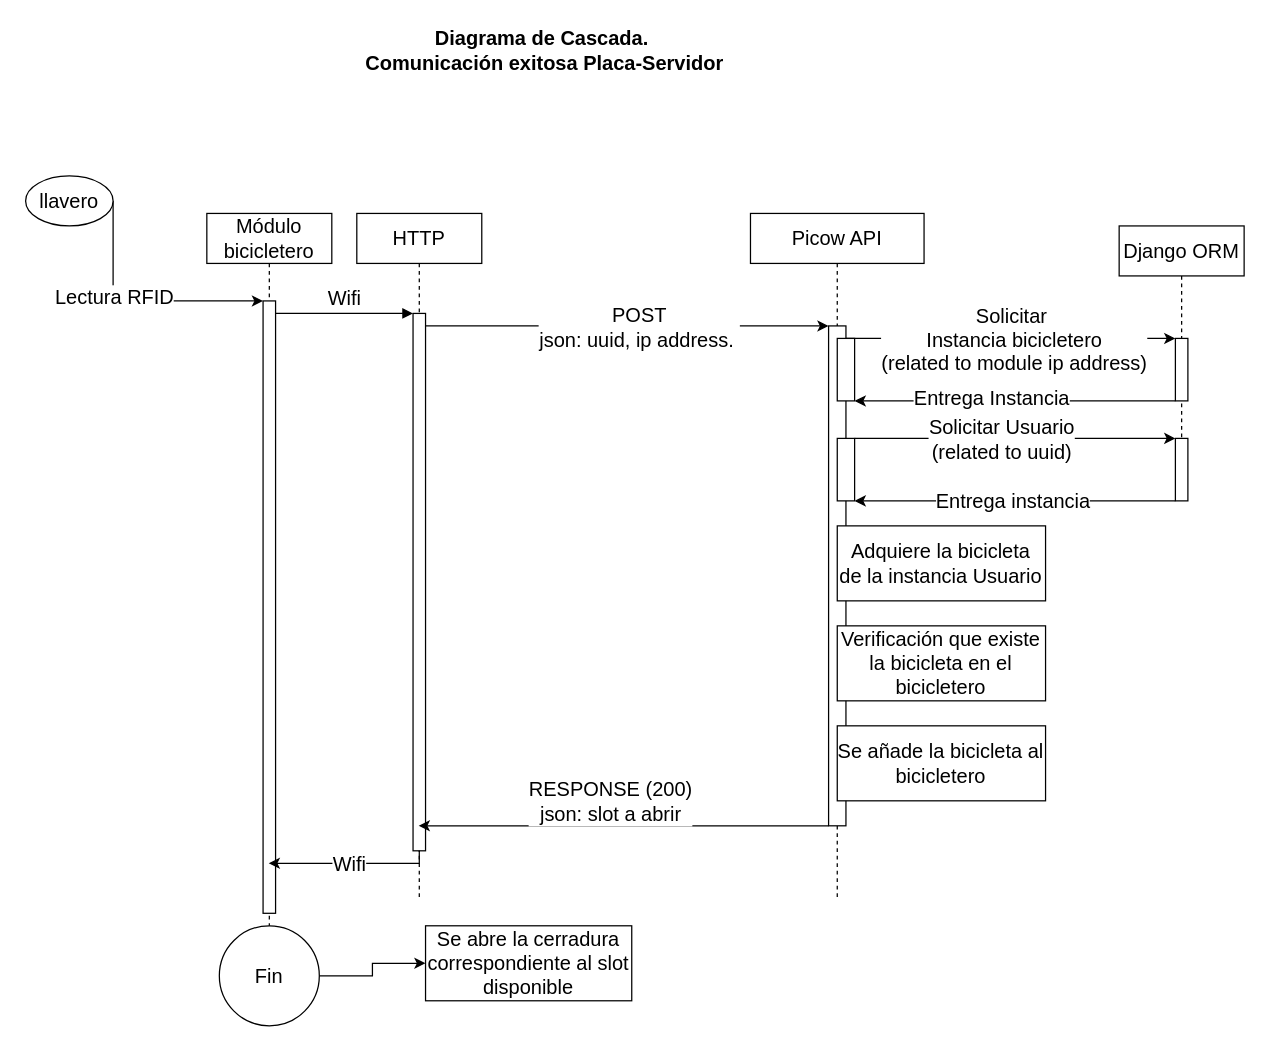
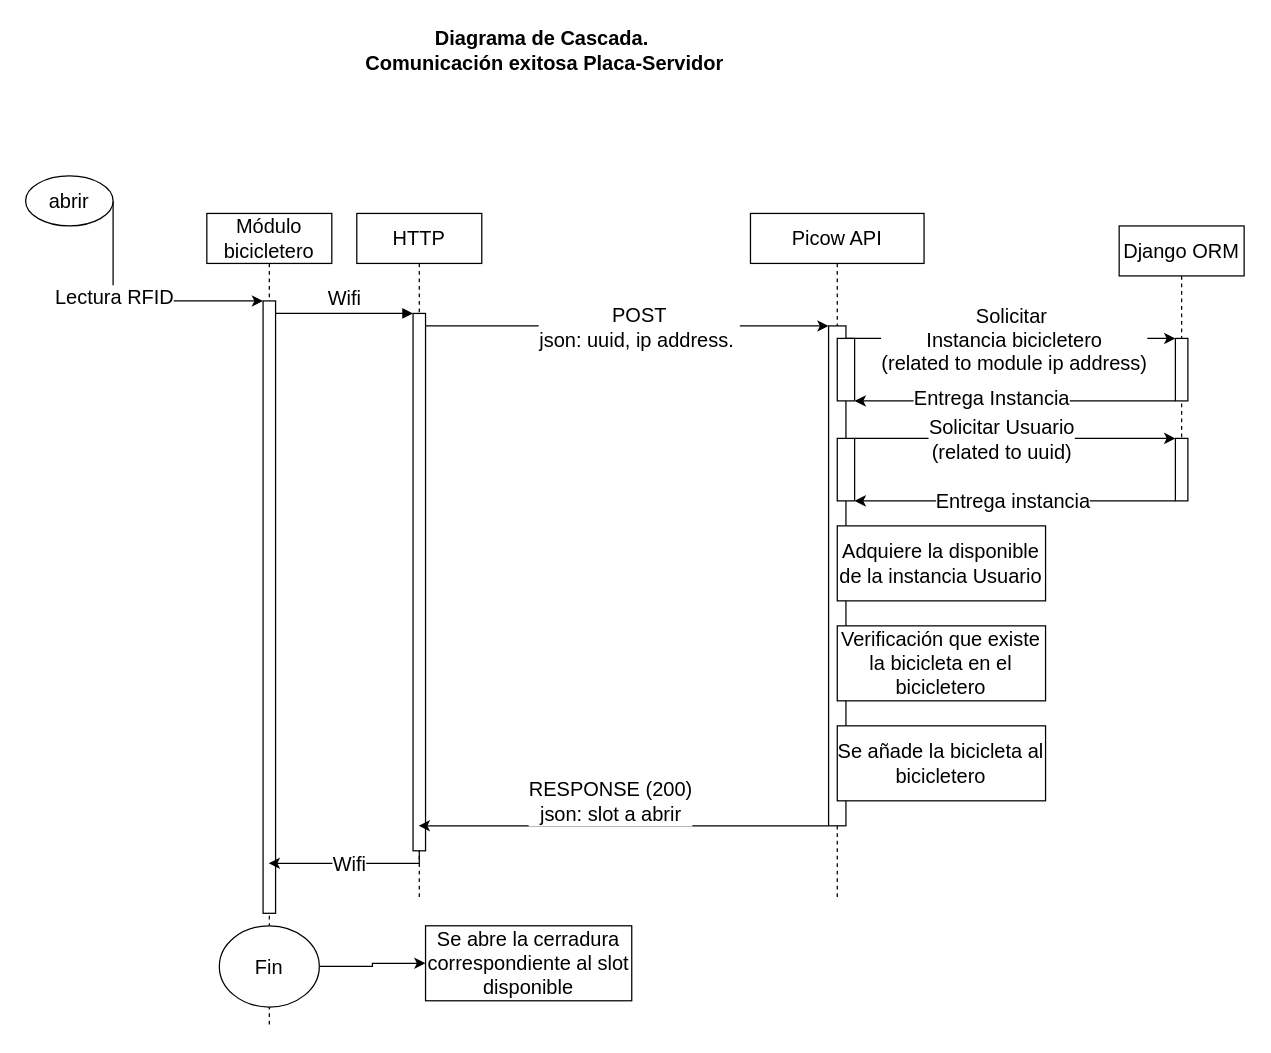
- <mxCell id="13" value="llavero" style="ellipse;whiteSpace=wrap;html=1;fontSize=16;" parent="1" vertex="1"><mxGeometry x="20" y="140" width="70" height="40" as="geometry" /></mxCell>
+ <mxCell id="13" value="abrir" style="ellipse;whiteSpace=wrap;html=1;fontSize=16;" parent="1" vertex="1"><mxGeometry x="20" y="140" width="70" height="40" as="geometry" /></mxCell>
- <mxCell id="27" value="Adquiere la bicicleta&lt;div style=&quot;font-size: 16px;&quot;&gt;de la instancia Usuario&lt;/div&gt;" style="rounded=0;whiteSpace=wrap;html=1;fontSize=16;" parent="23" vertex="1"><mxGeometry x="69.444" y="250" width="166.667" height="60" as="geometry" /></mxCell>
+ <mxCell id="27" value="Adquiere la disponible&lt;div style=&quot;font-size: 16px;&quot;&gt;de la instancia Usuario&lt;/div&gt;" style="rounded=0;whiteSpace=wrap;html=1;fontSize=16;" parent="23" vertex="1"><mxGeometry x="69.444" y="250" width="166.667" height="60" as="geometry" /></mxCell>
- <mxCell id="39" value="Fin" style="ellipse;whiteSpace=wrap;html=1;aspect=fixed;fontSize=16;" parent="1" vertex="1"><mxGeometry x="175" y="740" width="80" height="80" as="geometry" /></mxCell>
+ <mxCell id="39" value="Fin" style="ellipse;whiteSpace=wrap;html=1;aspect=fixed;fontSize=16;" parent="1" vertex="1"><mxGeometry x="175" y="740" width="80" height="65" as="geometry" /></mxCell>
